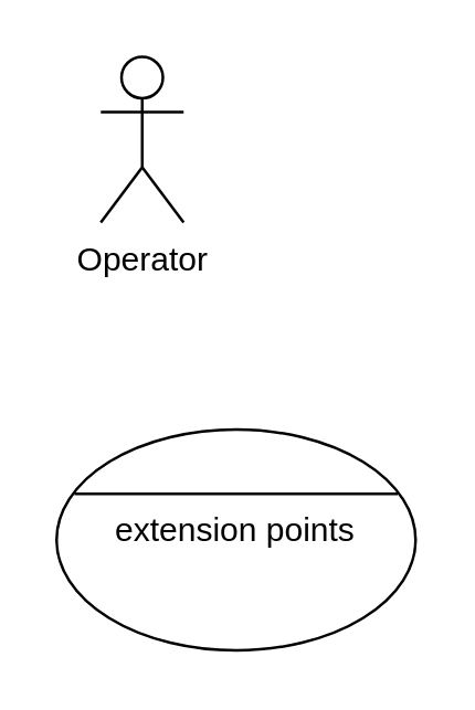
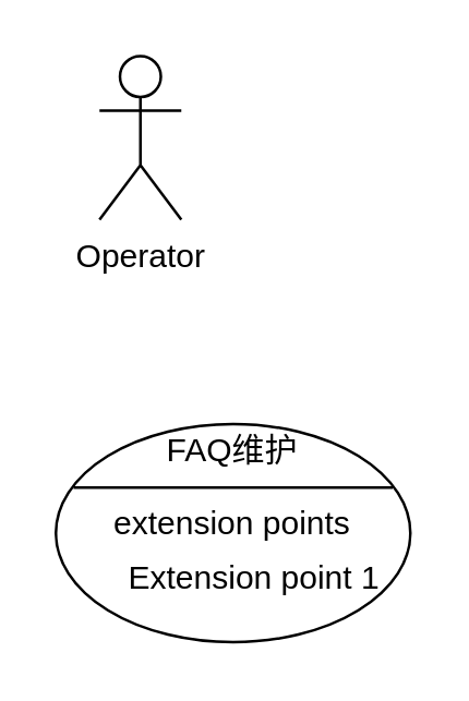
+ <mxCell id="4" value="FAQ维护" style="html=1;strokeColor=none;fillColor=none;align=center;verticalAlign=middle;rotatable=0;whiteSpace=wrap;" vertex="1" parent="3"><mxGeometry width="130" height="20" as="geometry" /></mxCell>
+ <mxCell id="7" value="Extension point 1" style="text;html=1;align=left;verticalAlign=middle;rotatable=0;spacingLeft=25;fillColor=none;strokeColor=none;whiteSpace=wrap;" vertex="1" parent="3"><mxGeometry y="46.667" width="130" height="20" as="geometry" /></mxCell>
